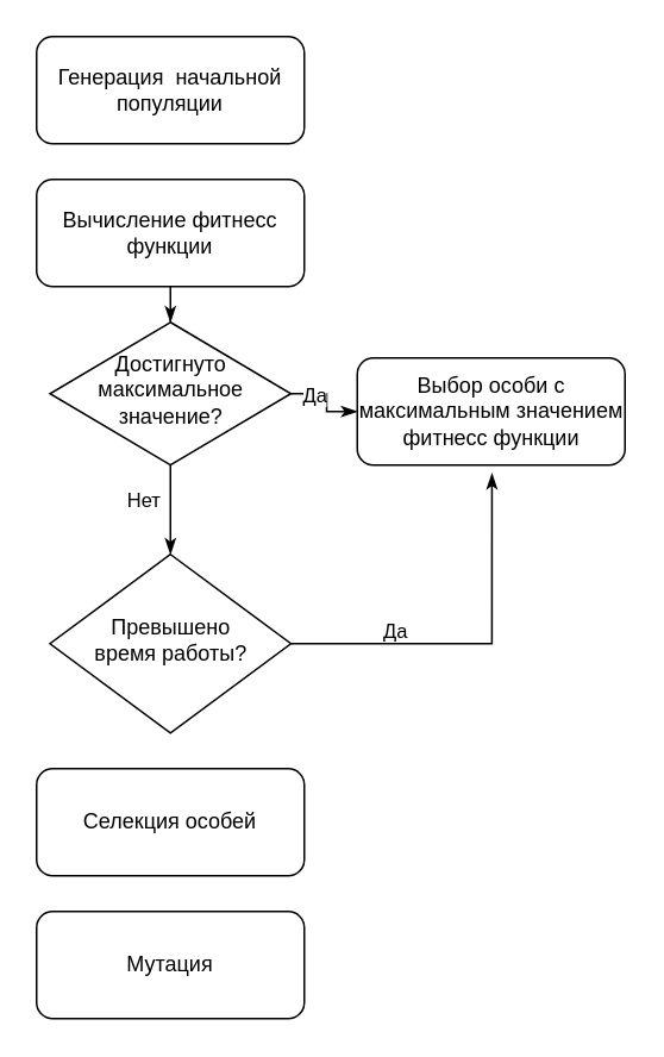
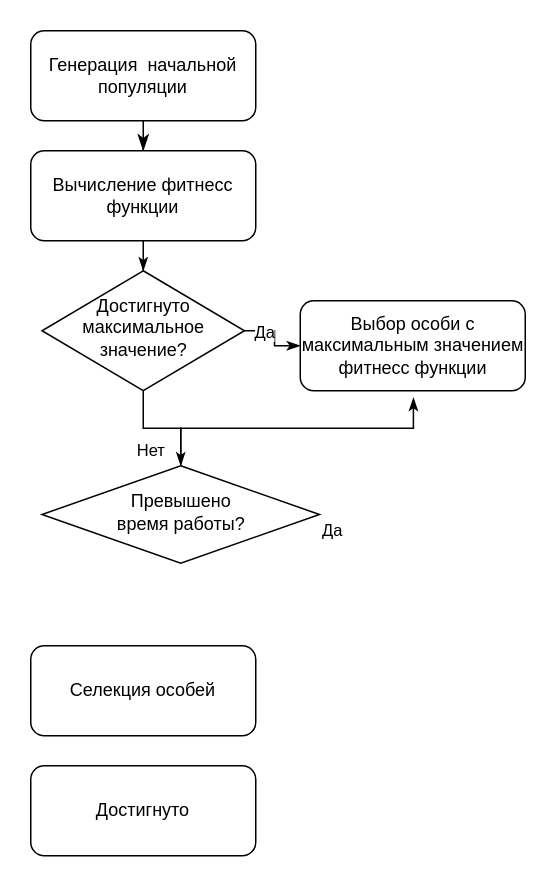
+ <mxCell id="2" value="" style="rounded=0;html=1;jettySize=auto;orthogonalLoop=1;fontSize=11;endArrow=classicThin;endFill=1;endSize=8;strokeWidth=1;shadow=0;labelBackgroundColor=none;edgeStyle=orthogonalEdgeStyle;entryX=0.5;entryY=0;entryDx=0;entryDy=0;" parent="1" source="3" target="9" edge="1"><mxGeometry relative="1" as="geometry" /></mxCell>
- <mxCell id="13" value="Превышено &lt;br&gt;время работы?" style="rhombus;whiteSpace=wrap;html=1;shadow=0;fontFamily=Helvetica;fontSize=12;align=center;strokeWidth=1;spacing=6;spacingTop=-4;" vertex="1" parent="1"><mxGeometry x="27.5" y="310" width="135" height="100" as="geometry" /></mxCell>
+ <mxCell id="13" value="Превышено &lt;br&gt;время работы?" style="rhombus;whiteSpace=wrap;html=1;shadow=0;fontFamily=Helvetica;fontSize=12;align=center;strokeWidth=1;spacing=6;spacingTop=-4;" vertex="1" parent="1"><mxGeometry x="27.5" y="310" width="185" height="65" as="geometry" /></mxCell>
- <mxCell id="11" value="Мутация" style="rounded=1;whiteSpace=wrap;html=1;fontSize=12;glass=0;strokeWidth=1;shadow=0;" vertex="1" parent="1"><mxGeometry x="20" y="510" width="150" height="60" as="geometry" /></mxCell>
+ <mxCell id="11" value="Достигнуто" style="rounded=1;whiteSpace=wrap;html=1;fontSize=12;glass=0;strokeWidth=1;shadow=0;" vertex="1" parent="1"><mxGeometry x="20" y="510" width="150" height="60" as="geometry" /></mxCell>
